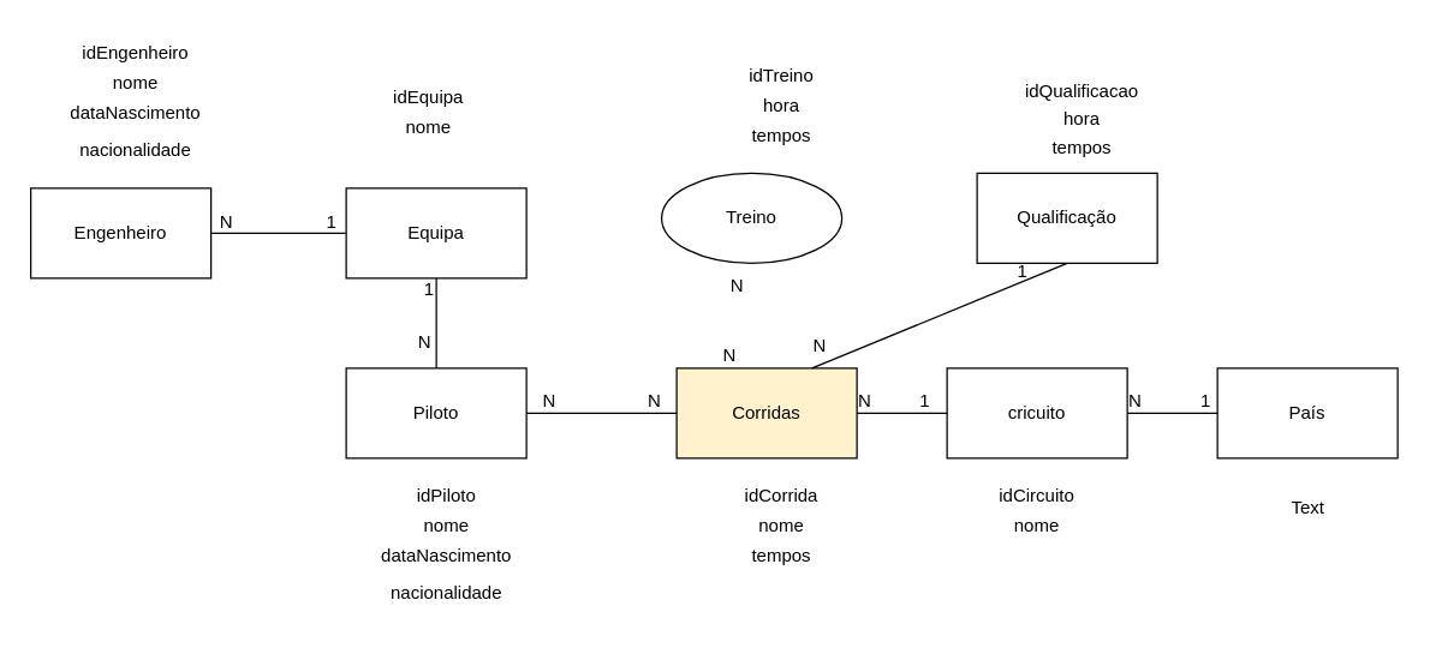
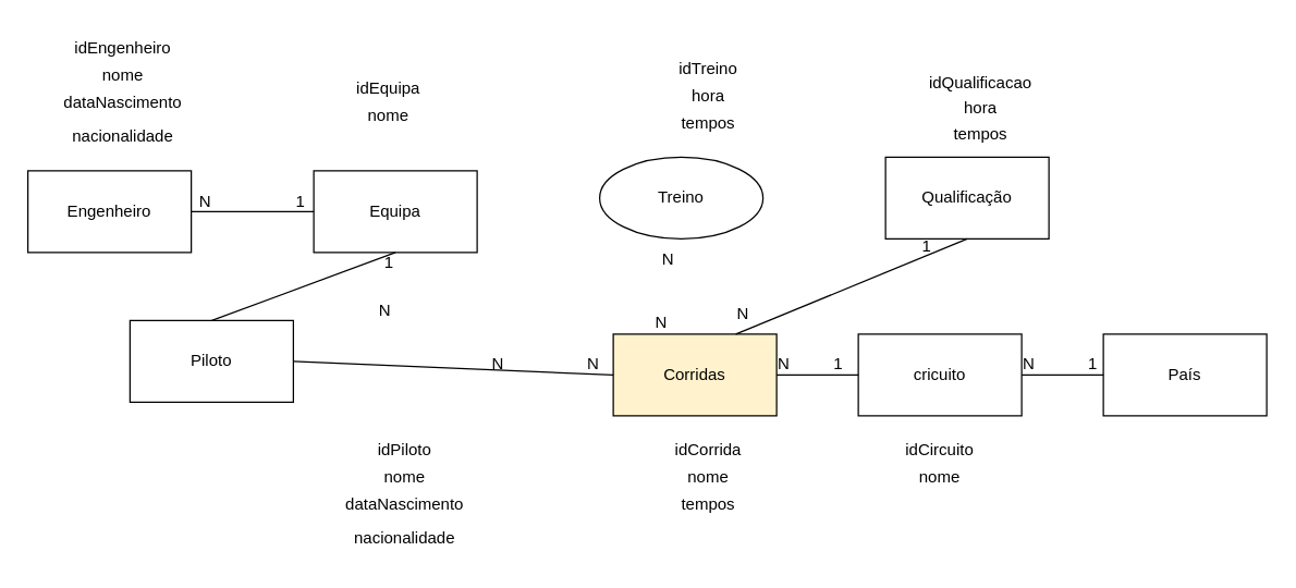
- <mxCell id="2" value="Piloto" style="rounded=0;whiteSpace=wrap;html=1;" vertex="1" parent="1"><mxGeometry x="230" y="245" width="120" height="60" as="geometry" /></mxCell>
+ <mxCell id="2" value="Piloto" style="rounded=0;whiteSpace=wrap;html=1;" vertex="1" parent="1"><mxGeometry x="95" y="235" width="120" height="60" as="geometry" /></mxCell>
- <mxCell id="46" value="Text" style="text;html=1;align=center;verticalAlign=middle;resizable=0;points=[];autosize=1;strokeColor=none;fillColor=none;" vertex="1" parent="1"><mxGeometry x="845" y="323" width="50" height="30" as="geometry" /></mxCell>
